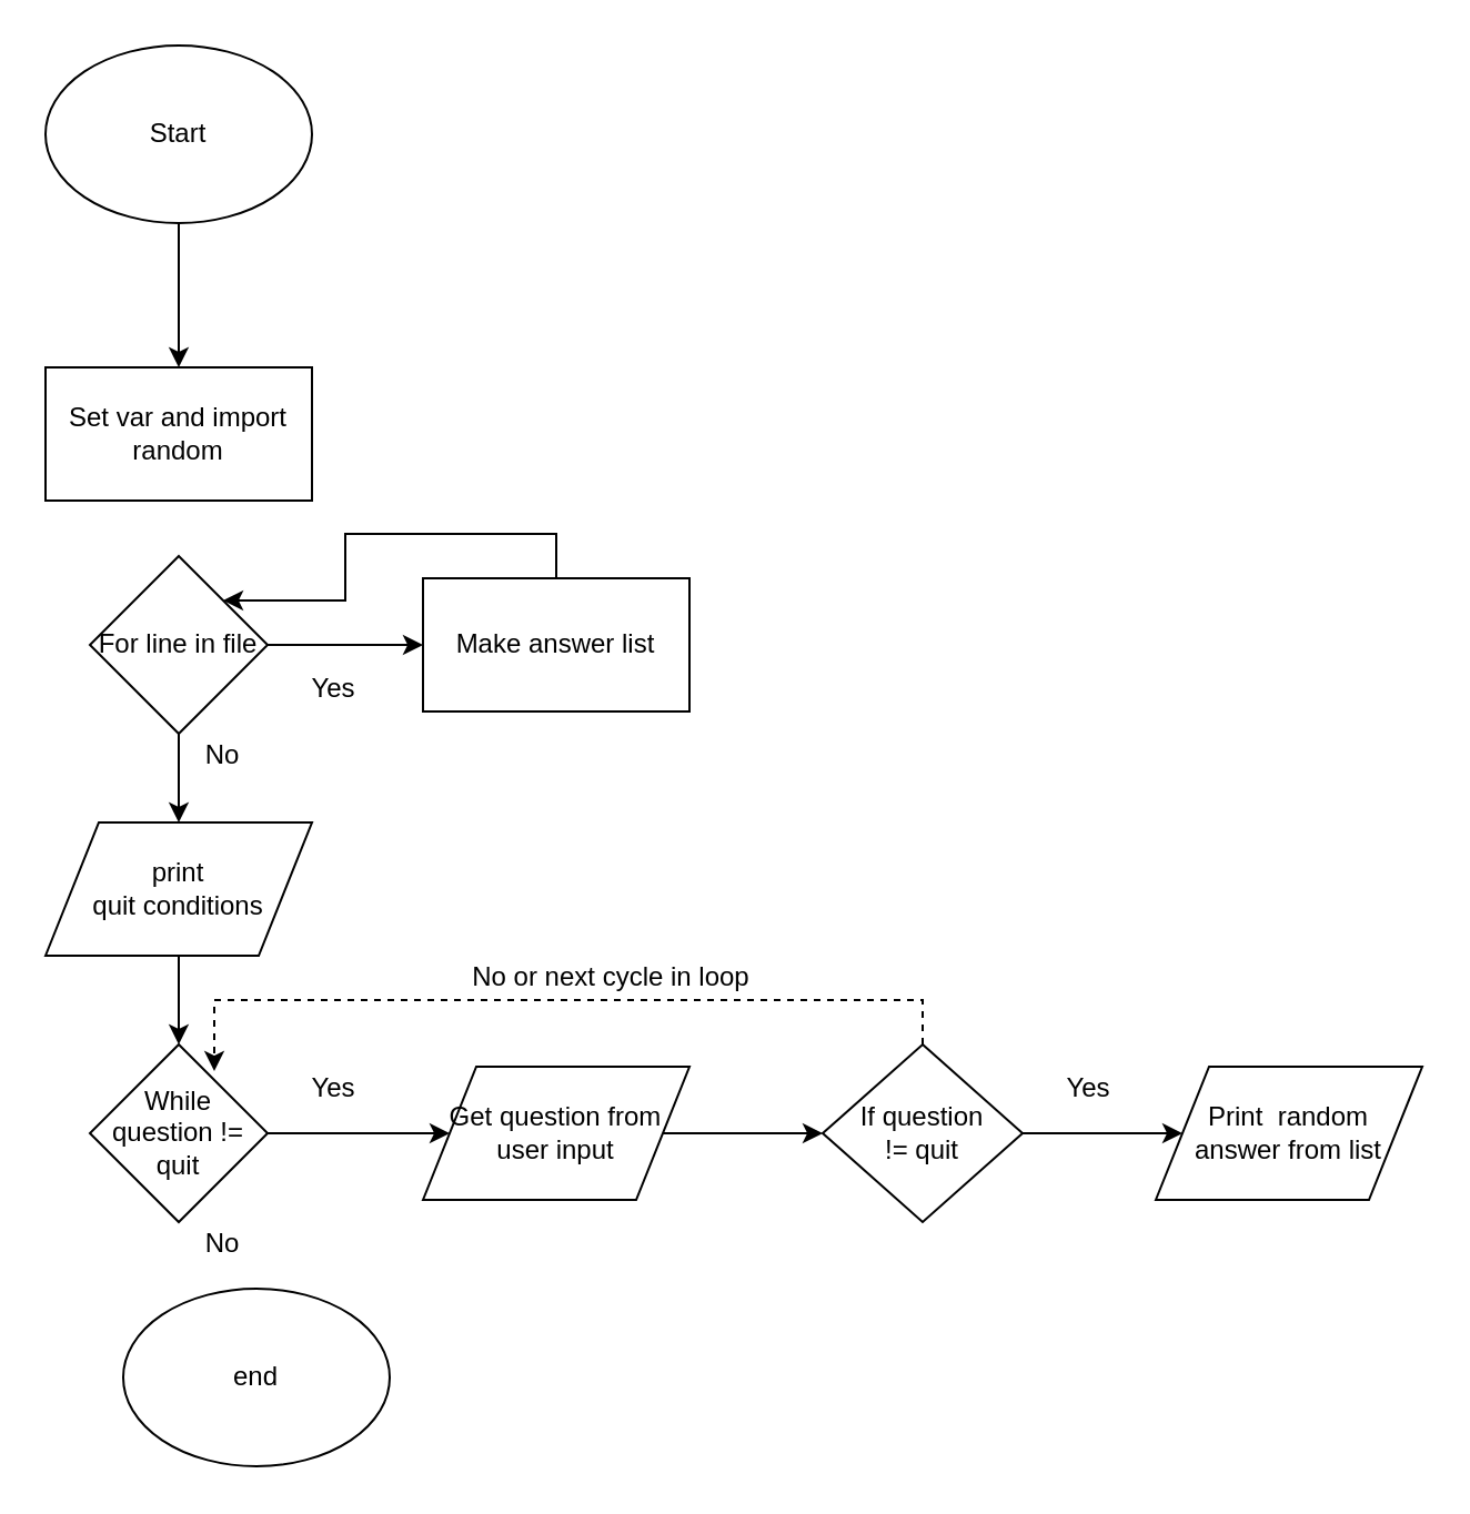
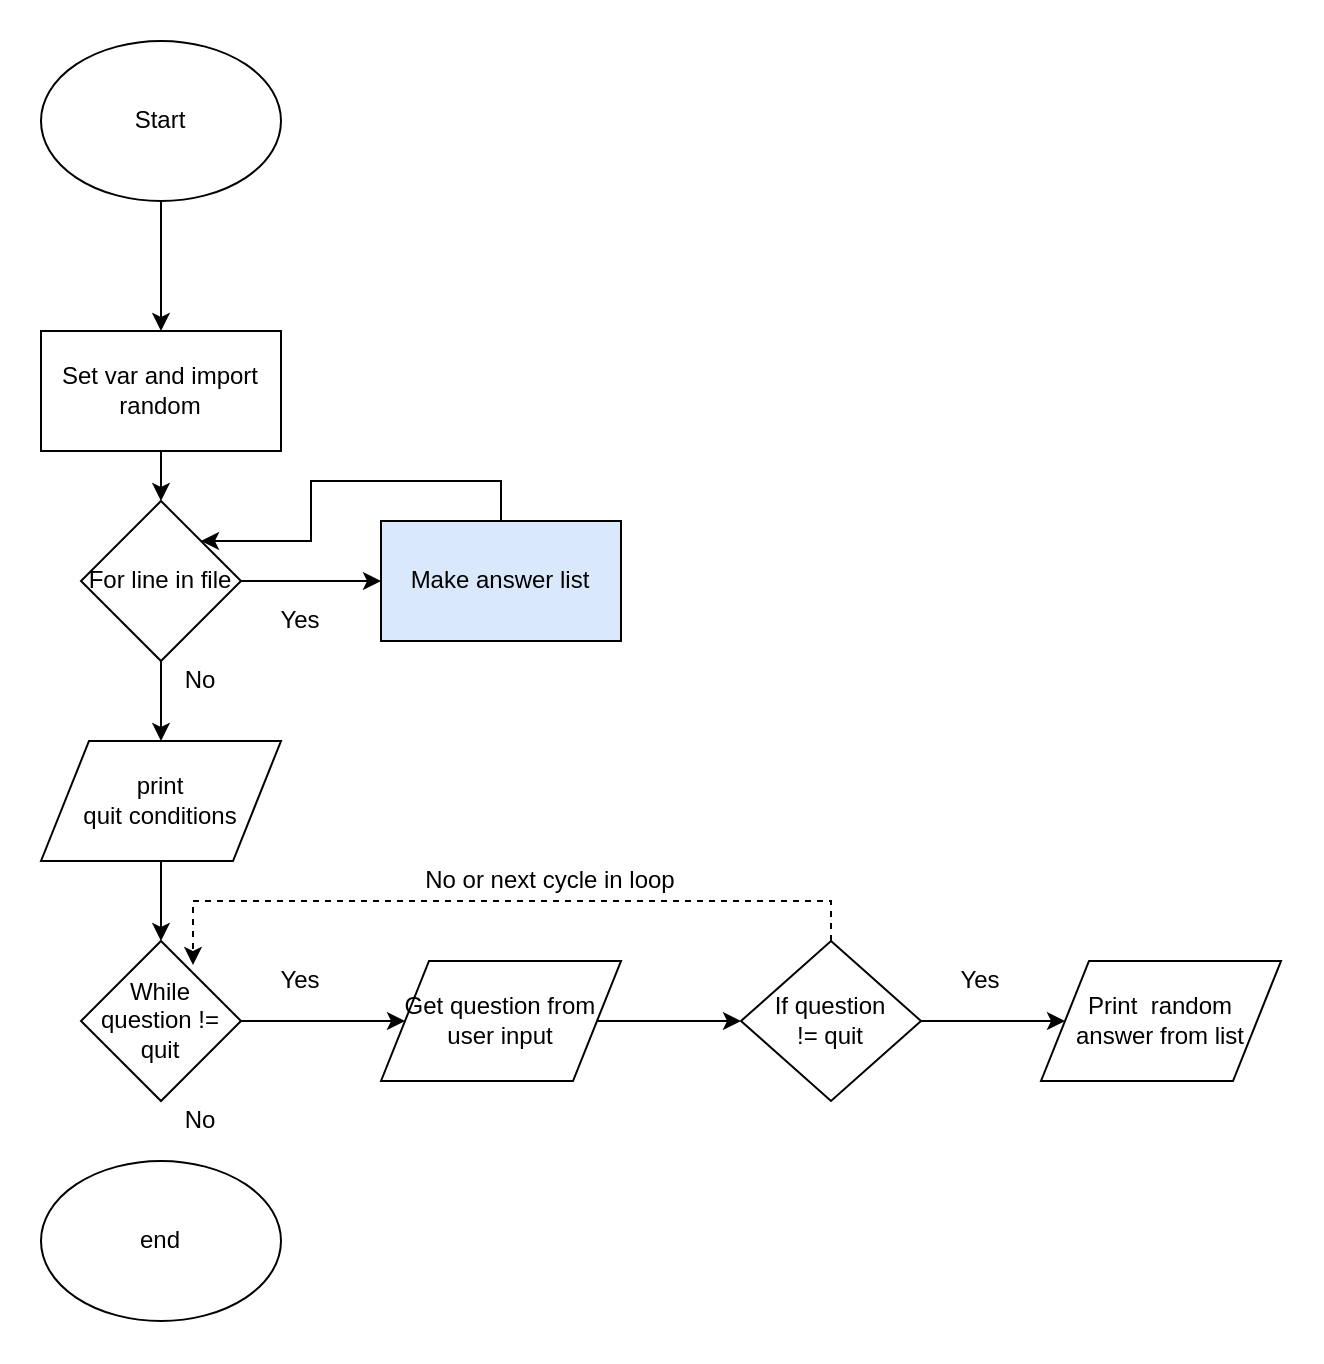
+ <mxCell id="4" style="edgeStyle=orthogonalEdgeStyle;rounded=0;orthogonalLoop=1;jettySize=auto;html=1;entryX=0.5;entryY=0;entryDx=0;entryDy=0;" edge="1" parent="1" source="5" target="8"><mxGeometry relative="1" as="geometry" /></mxCell>
- <mxCell id="10" value="Make answer list" style="rounded=0;whiteSpace=wrap;html=1;" vertex="1" parent="1"><mxGeometry x="190" y="260" width="120" height="60" as="geometry" /></mxCell>
+ <mxCell id="10" value="Make answer list" style="rounded=0;whiteSpace=wrap;html=1;fillColor=#dae8fc;" vertex="1" parent="1"><mxGeometry x="190" y="260" width="120" height="60" as="geometry" /></mxCell>
- <mxCell id="21" value="end" style="ellipse;whiteSpace=wrap;html=1;" vertex="1" parent="1"><mxGeometry x="55" y="580" width="120" height="80" as="geometry" /></mxCell>
+ <mxCell id="21" value="end" style="ellipse;whiteSpace=wrap;html=1;" vertex="1" parent="1"><mxGeometry x="20" y="580" width="120" height="80" as="geometry" /></mxCell>
